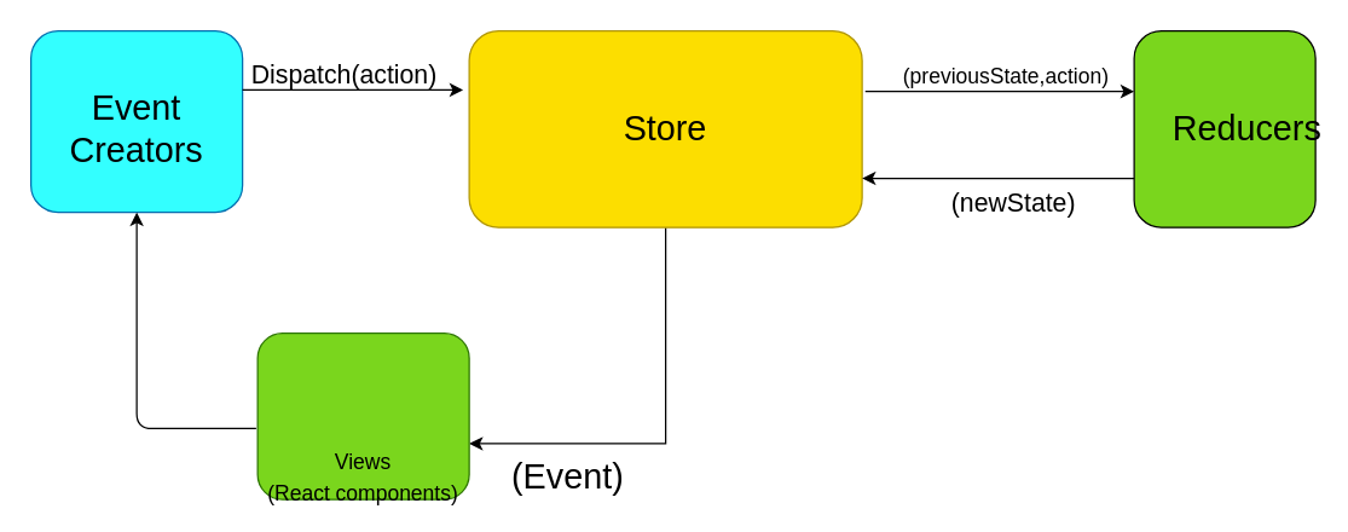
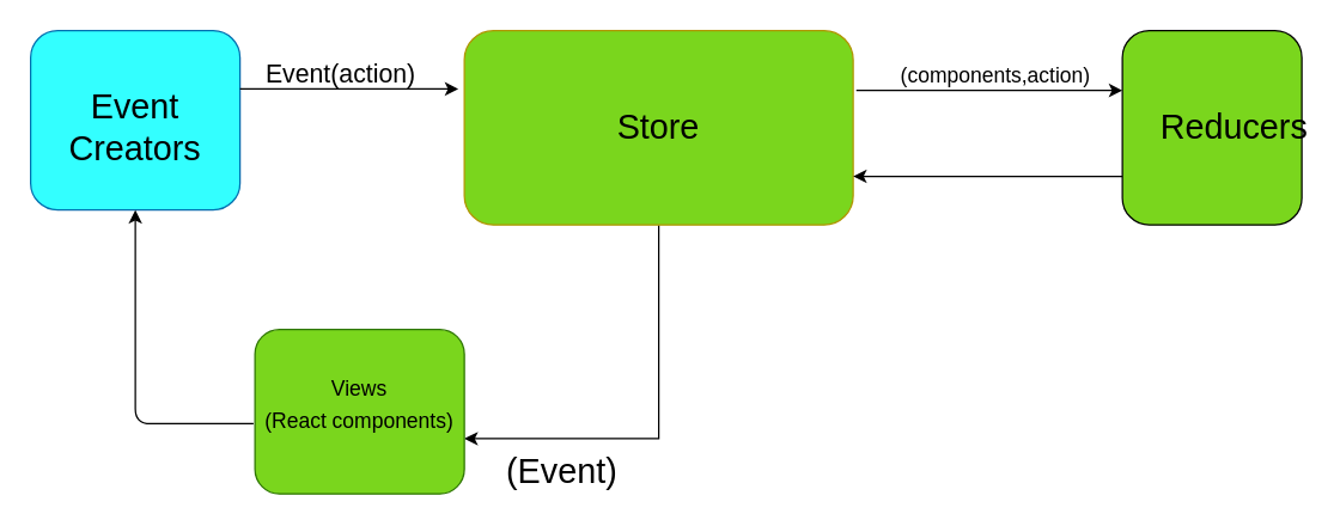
- <mxCell id="16" value="&amp;nbsp; &amp;nbsp;Dispatch(action)" style="text;html=1;align=center;verticalAlign=middle;resizable=0;points=[];autosize=1;strokeColor=none;fontSize=17;" vertex="1" parent="1"><mxGeometry x="145" y="35" width="150" height="30" as="geometry" /></mxCell>
+ <mxCell id="16" value="&amp;nbsp; &amp;nbsp;Event(action)" style="text;html=1;align=center;verticalAlign=middle;resizable=0;points=[];autosize=1;strokeColor=none;fontSize=17;" vertex="1" parent="1"><mxGeometry x="145" y="35" width="150" height="30" as="geometry" /></mxCell>
- <mxCell id="12" value="(previousState,action)" style="text;html=1;align=center;verticalAlign=middle;resizable=0;points=[];autosize=1;strokeColor=none;fontSize=14;" vertex="1" parent="1"><mxGeometry x="590" y="40" width="150" height="20" as="geometry" /></mxCell>
+ <mxCell id="12" value="(components,action)" style="text;html=1;align=center;verticalAlign=middle;resizable=0;points=[];autosize=1;strokeColor=none;fontSize=14;" vertex="1" parent="1"><mxGeometry x="590" y="40" width="150" height="20" as="geometry" /></mxCell>
- <mxCell id="3" value="&lt;font style=&quot;font-size: 23px&quot;&gt;Store&lt;/font&gt;" style="rounded=1;whiteSpace=wrap;html=1;strokeColor=#B09500;fontColor=#000000;fillColor=#FCDE00;" vertex="1" parent="1"><mxGeometry x="310" y="20" width="260" height="130" as="geometry" /></mxCell>
+ <mxCell id="3" value="&lt;font style=&quot;font-size: 23px&quot;&gt;Store&lt;/font&gt;" style="rounded=1;whiteSpace=wrap;html=1;strokeColor=#B09500;fontColor=#000000;fillColor=#7ad61d;" vertex="1" parent="1"><mxGeometry x="310" y="20" width="260" height="130" as="geometry" /></mxCell>
- <mxCell id="13" value="(newState)" style="text;html=1;align=center;verticalAlign=middle;resizable=0;points=[];autosize=1;strokeColor=none;fontSize=17;" vertex="1" parent="1"><mxGeometry x="620" y="120" width="100" height="30" as="geometry" /></mxCell>
- <mxCell id="17" value="&lt;span style=&quot;font-size: 14px;&quot;&gt;Views&lt;/span&gt;&lt;br style=&quot;font-size: 14px;&quot;&gt;&lt;span style=&quot;font-size: 14px;&quot;&gt;(React components)&lt;/span&gt;" style="text;html=1;strokeColor=none;fillColor=none;align=center;verticalAlign=middle;whiteSpace=wrap;rounded=0;fontSize=17;" vertex="1" parent="1"><mxGeometry x="175" y="305" width="130" height="20" as="geometry" /></mxCell>
+ <mxCell id="17" value="&lt;span style=&quot;font-size: 14px;&quot;&gt;Views&lt;/span&gt;&lt;br style=&quot;font-size: 14px;&quot;&gt;&lt;span style=&quot;font-size: 14px;&quot;&gt;(React components)&lt;/span&gt;" style="text;html=1;strokeColor=none;fillColor=none;align=center;verticalAlign=middle;whiteSpace=wrap;rounded=0;fontSize=17;" vertex="1" parent="1"><mxGeometry x="175" y="260" width="130" height="20" as="geometry" /></mxCell>
